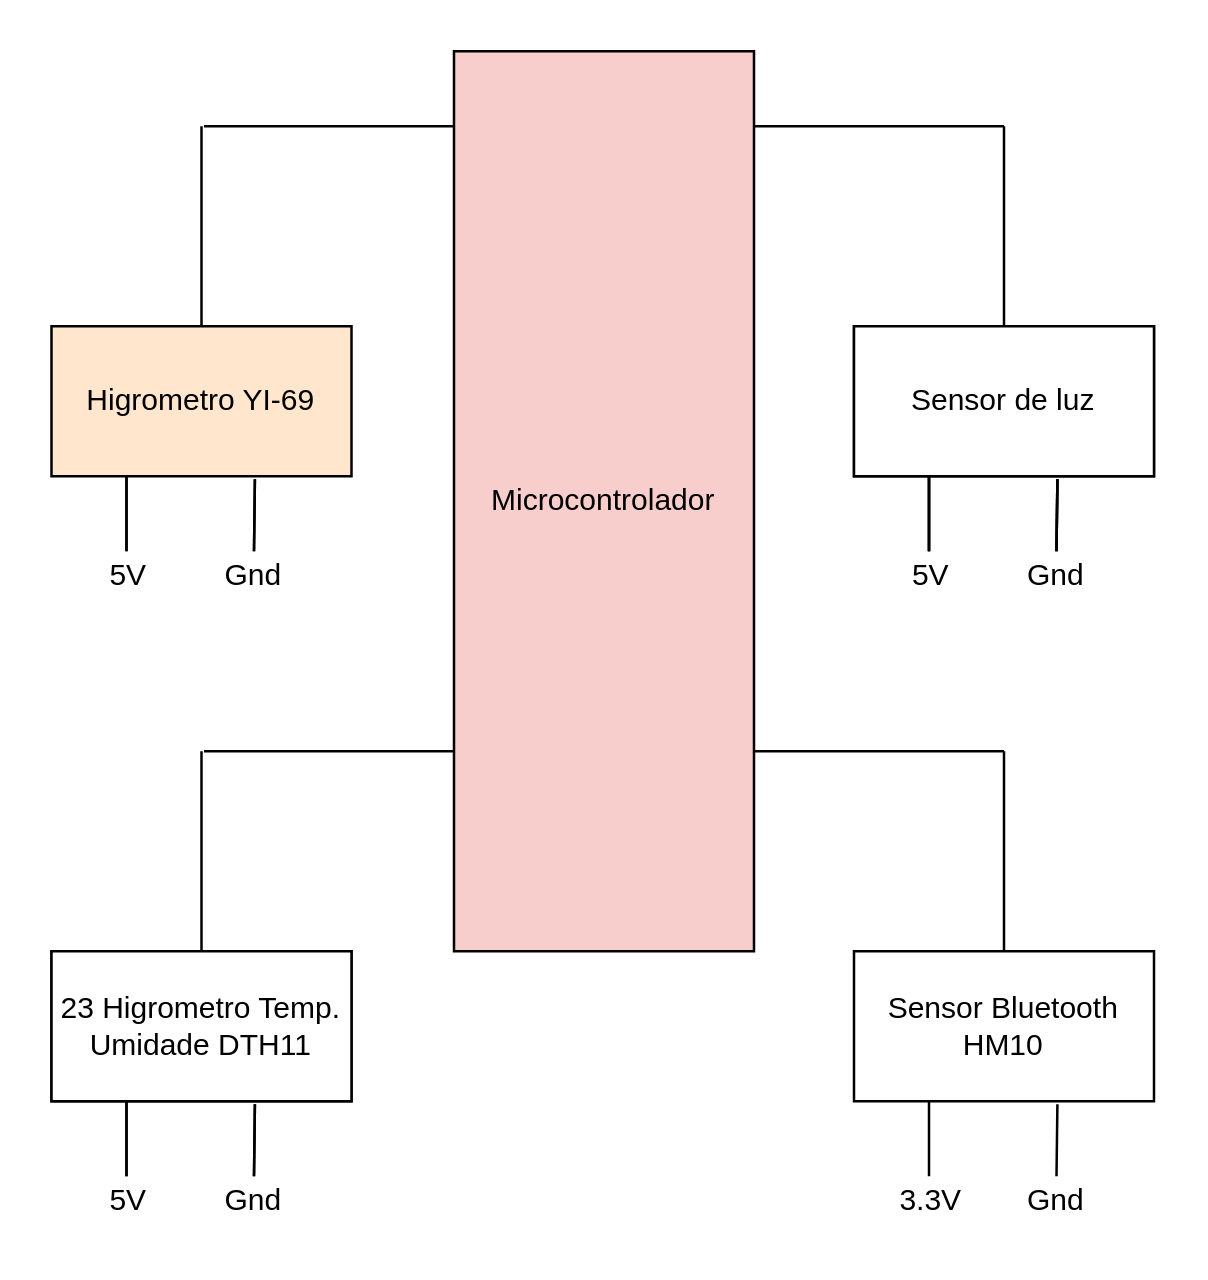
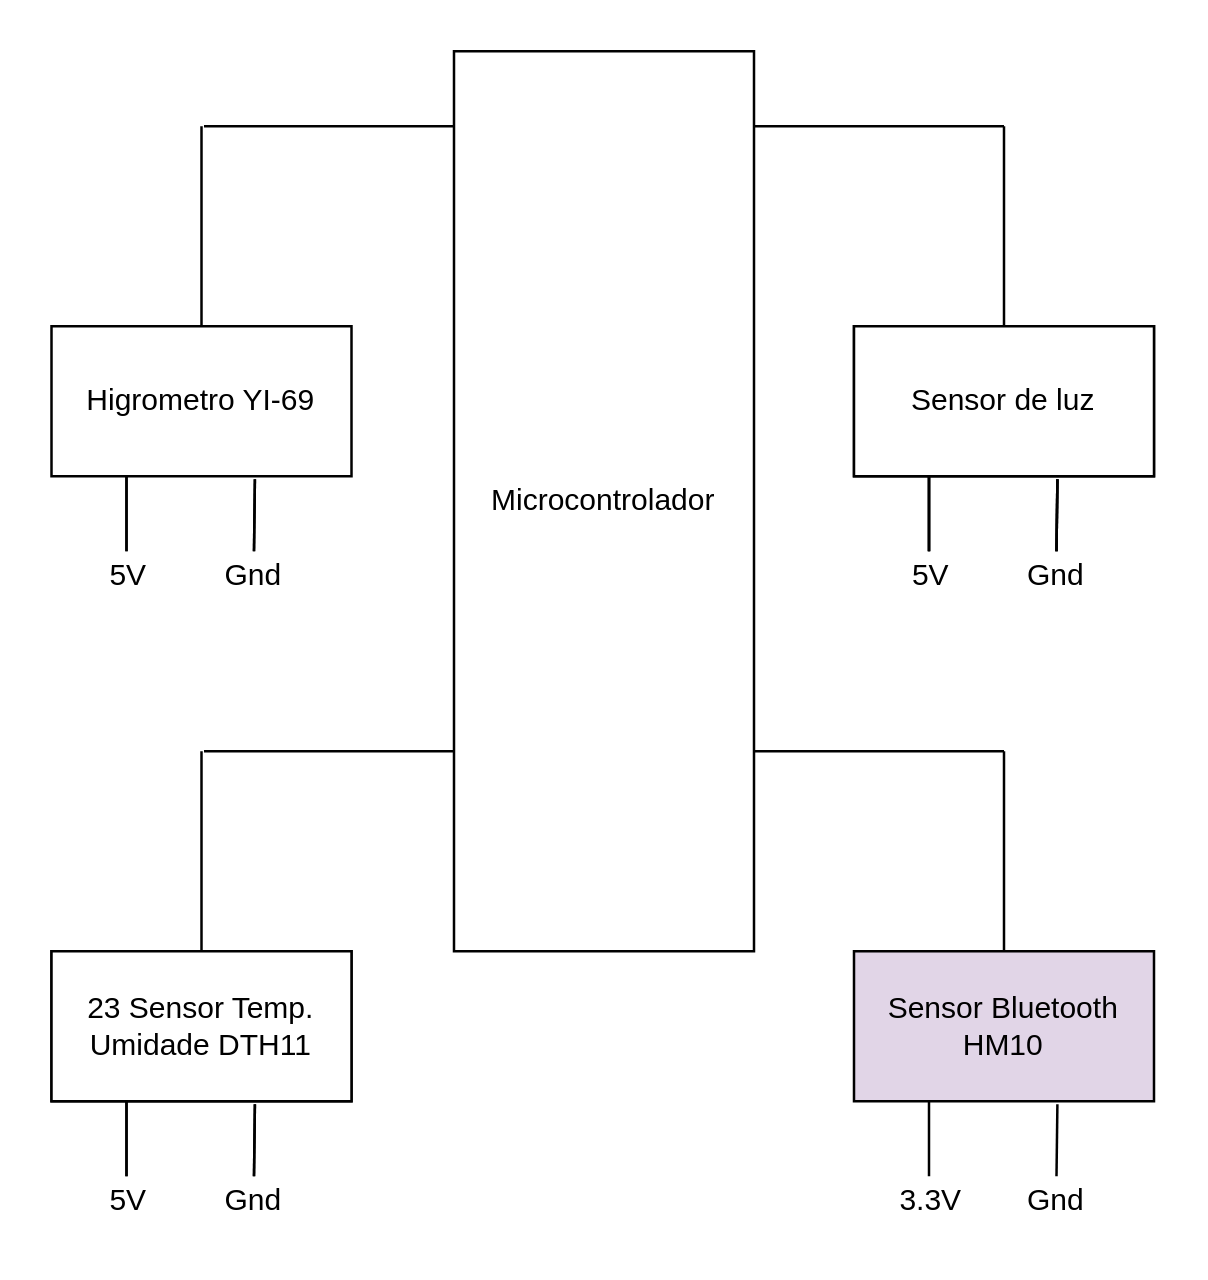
- <mxCell id="2" value="Higrometro YI-69" style="rounded=0;whiteSpace=wrap;html=1;fillColor=#ffe6cc;" parent="1" vertex="1"><mxGeometry x="20" y="130" width="120" height="60" as="geometry" /></mxCell>
+ <mxCell id="2" value="Higrometro YI-69" style="rounded=0;whiteSpace=wrap;html=1;" parent="1" vertex="1"><mxGeometry x="20" y="130" width="120" height="60" as="geometry" /></mxCell>
- <mxCell id="40" value="Microcontrolador" style="rounded=0;whiteSpace=wrap;html=1;fillColor=#f8cecc;" parent="1" vertex="1"><mxGeometry x="181" y="20" width="120" height="360" as="geometry" /></mxCell>
+ <mxCell id="40" value="Microcontrolador" style="rounded=0;whiteSpace=wrap;html=1;" parent="1" vertex="1"><mxGeometry x="181" y="20" width="120" height="360" as="geometry" /></mxCell>
- <mxCell id="16" value="23 Higrometro Temp. Umidade DTH11" style="rounded=0;whiteSpace=wrap;html=1;" parent="1" vertex="1"><mxGeometry x="20" y="380" width="120" height="60" as="geometry" /></mxCell>
+ <mxCell id="16" value="23 Sensor Temp. Umidade DTH11" style="rounded=0;whiteSpace=wrap;html=1;" parent="1" vertex="1"><mxGeometry x="20" y="380" width="120" height="60" as="geometry" /></mxCell>
- <mxCell id="5" value="Sensor Bluetooth HM10" style="rounded=0;whiteSpace=wrap;html=1;" parent="1" vertex="1"><mxGeometry x="341" y="380" width="120" height="60" as="geometry" /></mxCell>
+ <mxCell id="5" value="Sensor Bluetooth HM10" style="rounded=0;whiteSpace=wrap;html=1;fillColor=#e1d5e7;" parent="1" vertex="1"><mxGeometry x="341" y="380" width="120" height="60" as="geometry" /></mxCell>
